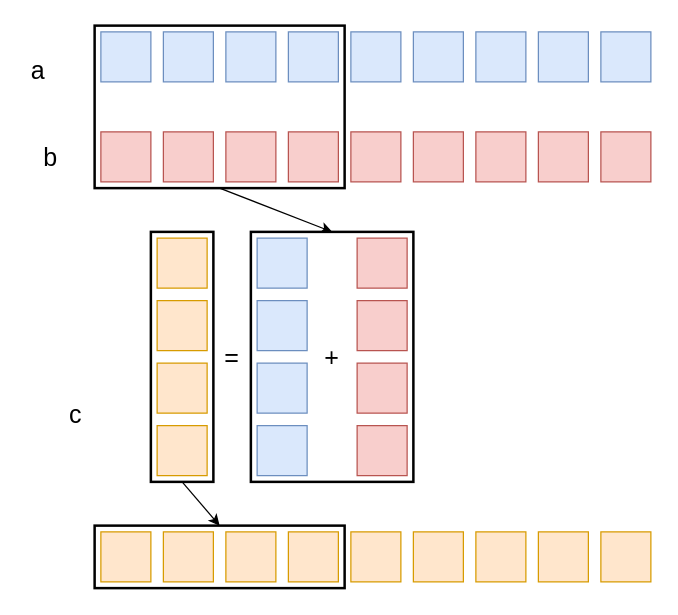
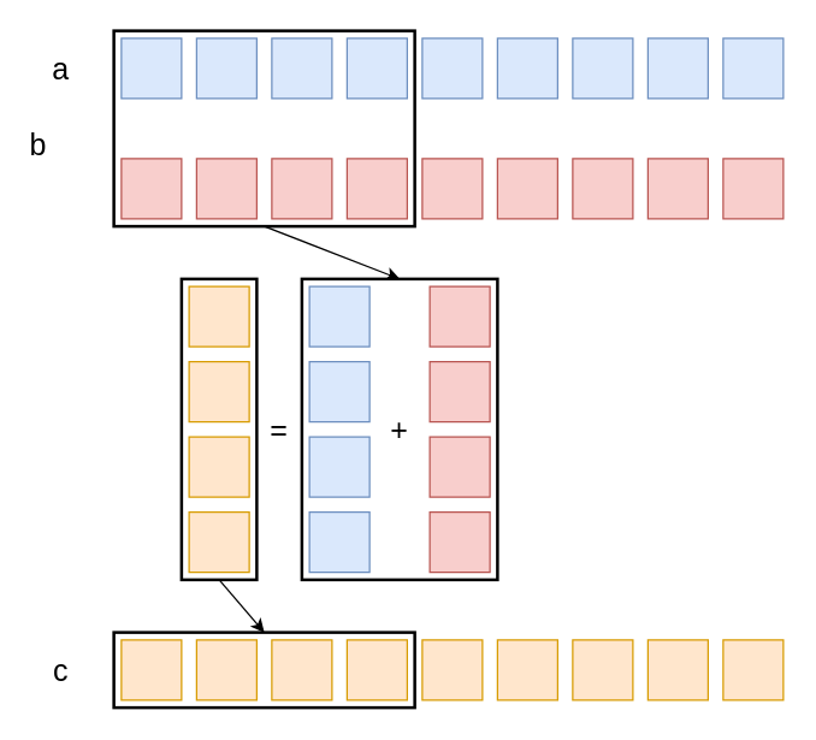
- <mxCell id="20" value="&lt;font style=&quot;font-size: 20px&quot;&gt;a&lt;/font&gt;" style="text;html=1;strokeColor=none;fillColor=none;align=center;verticalAlign=middle;whiteSpace=wrap;rounded=0;" vertex="1" parent="1"><mxGeometry x="10" y="45" width="40" height="20" as="geometry" /></mxCell>
+ <mxCell id="20" value="&lt;font style=&quot;font-size: 20px&quot;&gt;a&lt;/font&gt;" style="text;html=1;strokeColor=none;fillColor=none;align=center;verticalAlign=middle;whiteSpace=wrap;rounded=0;" vertex="1" parent="1"><mxGeometry x="20" y="35" width="40" height="20" as="geometry" /></mxCell>
- <mxCell id="21" value="&lt;font style=&quot;font-size: 20px&quot;&gt;b&lt;/font&gt;" style="text;html=1;strokeColor=none;fillColor=none;align=center;verticalAlign=middle;whiteSpace=wrap;rounded=0;" vertex="1" parent="1"><mxGeometry x="20" y="115" width="40" height="20" as="geometry" /></mxCell>
+ <mxCell id="21" value="&lt;font style=&quot;font-size: 20px&quot;&gt;b&lt;/font&gt;" style="text;html=1;strokeColor=none;fillColor=none;align=center;verticalAlign=middle;whiteSpace=wrap;rounded=0;" vertex="1" parent="1"><mxGeometry x="5" y="85" width="40" height="20" as="geometry" /></mxCell>
- <mxCell id="36" value="&lt;font style=&quot;font-size: 20px&quot;&gt;c&lt;/font&gt;" style="text;html=1;strokeColor=none;fillColor=none;align=center;verticalAlign=middle;whiteSpace=wrap;rounded=0;" vertex="1" parent="1"><mxGeometry x="40" y="320" width="40" height="20" as="geometry" /></mxCell>
+ <mxCell id="36" value="&lt;font style=&quot;font-size: 20px&quot;&gt;c&lt;/font&gt;" style="text;html=1;strokeColor=none;fillColor=none;align=center;verticalAlign=middle;whiteSpace=wrap;rounded=0;" vertex="1" parent="1"><mxGeometry x="20" y="435" width="40" height="20" as="geometry" /></mxCell>
